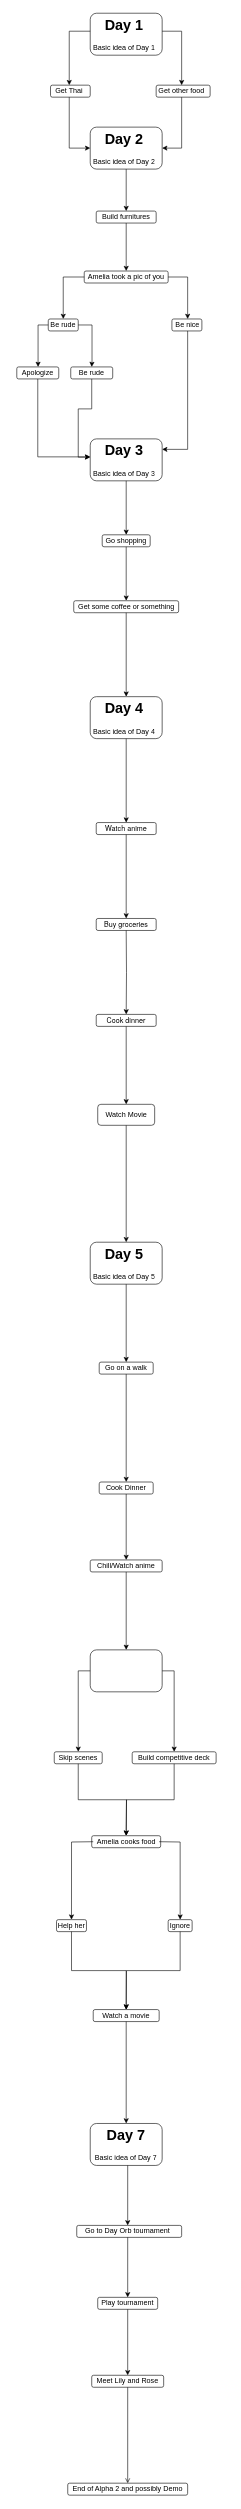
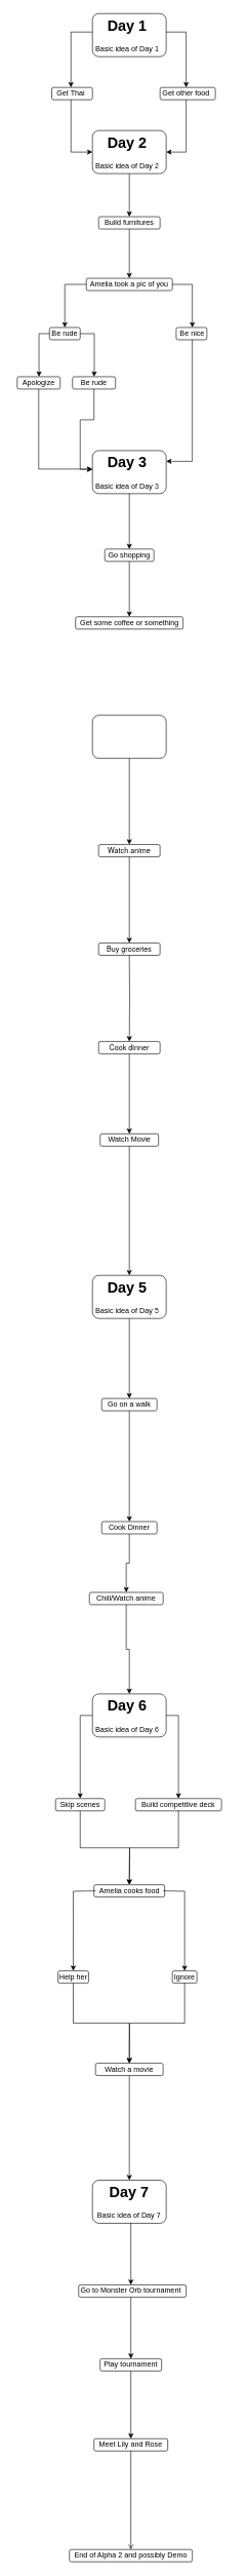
- <mxCell id="29" style="edgeStyle=orthogonalEdgeStyle;rounded=0;orthogonalLoop=1;jettySize=auto;html=1;exitX=0.5;exitY=1;exitDx=0;exitDy=0;" parent="1" source="30" target="31" edge="1"><mxGeometry relative="1" as="geometry" /></mxCell>
- <mxCell id="31" value="&lt;h1 style=&quot;text-align: center&quot;&gt;Day 4&lt;/h1&gt;&lt;p style=&quot;text-align: center&quot;&gt;Basic idea of Day 4&lt;/p&gt;&lt;p&gt;&lt;br&gt;&lt;/p&gt;" style="text;html=1;strokeColor=none;fillColor=none;spacing=5;spacingTop=-20;whiteSpace=wrap;overflow=hidden;rounded=0;" parent="1" vertex="1"><mxGeometry x="150" y="1160" width="120" height="70" as="geometry" /></mxCell>
- <mxCell id="95" value="Watch Movie" style="rounded=1;whiteSpace=wrap;html=1;fillColor=none;" parent="1" vertex="1"><mxGeometry x="162.5" y="1840" width="95" height="35" as="geometry" /></mxCell>
+ <mxCell id="95" value="Watch Movie" style="rounded=1;whiteSpace=wrap;html=1;fillColor=none;" parent="1" vertex="1"><mxGeometry x="162.5" y="1840" width="95" height="20" as="geometry" /></mxCell>
- <mxCell id="101" value="Chill/Watch anime" style="rounded=1;whiteSpace=wrap;html=1;fillColor=none;" parent="1" vertex="1"><mxGeometry x="150" y="2600" width="120" height="20" as="geometry" /></mxCell>
+ <mxCell id="101" value="Chill/Watch anime" style="rounded=1;whiteSpace=wrap;html=1;fillColor=none;" parent="1" vertex="1"><mxGeometry x="145" y="2585" width="120" height="20" as="geometry" /></mxCell>
+ <mxCell id="33" value="&lt;h1 style=&quot;text-align: center&quot;&gt;Day 6&lt;/h1&gt;&lt;p style=&quot;text-align: center&quot;&gt;Basic idea of Day 6&lt;/p&gt;&lt;p&gt;&lt;br&gt;&lt;/p&gt;" style="text;html=1;strokeColor=none;fillColor=none;spacing=5;spacingTop=-20;whiteSpace=wrap;overflow=hidden;rounded=0;" parent="1" vertex="1"><mxGeometry x="150" y="2750" width="120" height="70" as="geometry" /></mxCell>
- <mxCell id="37" value="Go to Day Orb tournament" style="text;html=1;strokeColor=none;fillColor=none;align=center;verticalAlign=middle;whiteSpace=wrap;rounded=0;" parent="1" vertex="1"><mxGeometry x="86.25" y="3710" width="252.5" height="20" as="geometry" /></mxCell>
+ <mxCell id="37" value="Go to Monster Orb tournament" style="text;html=1;strokeColor=none;fillColor=none;align=center;verticalAlign=middle;whiteSpace=wrap;rounded=0;" parent="1" vertex="1"><mxGeometry x="86.25" y="3710" width="252.5" height="20" as="geometry" /></mxCell>
